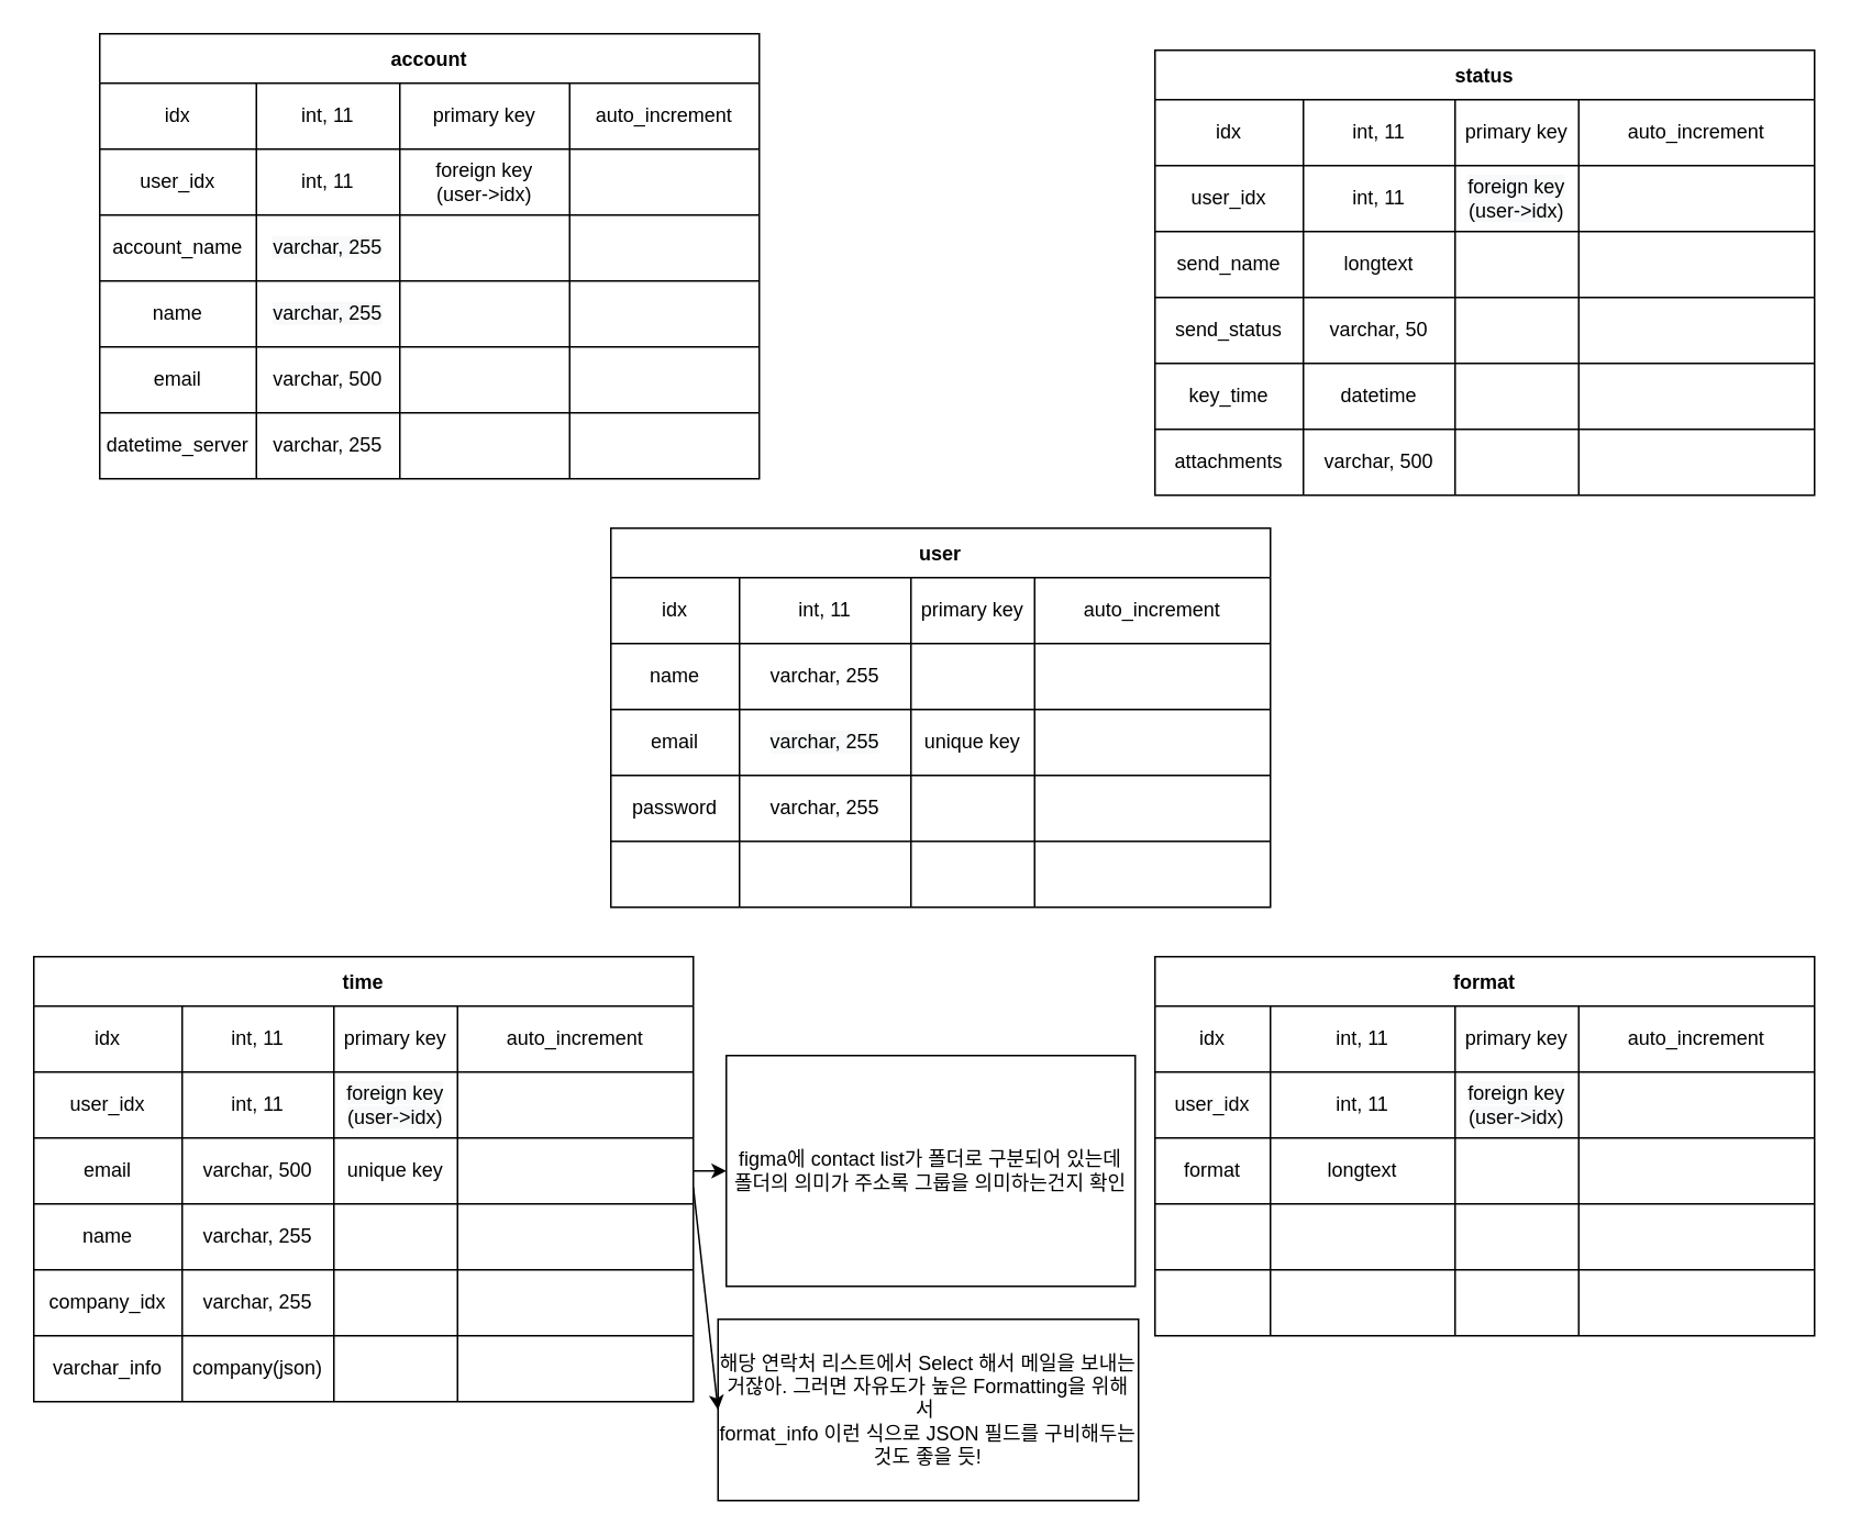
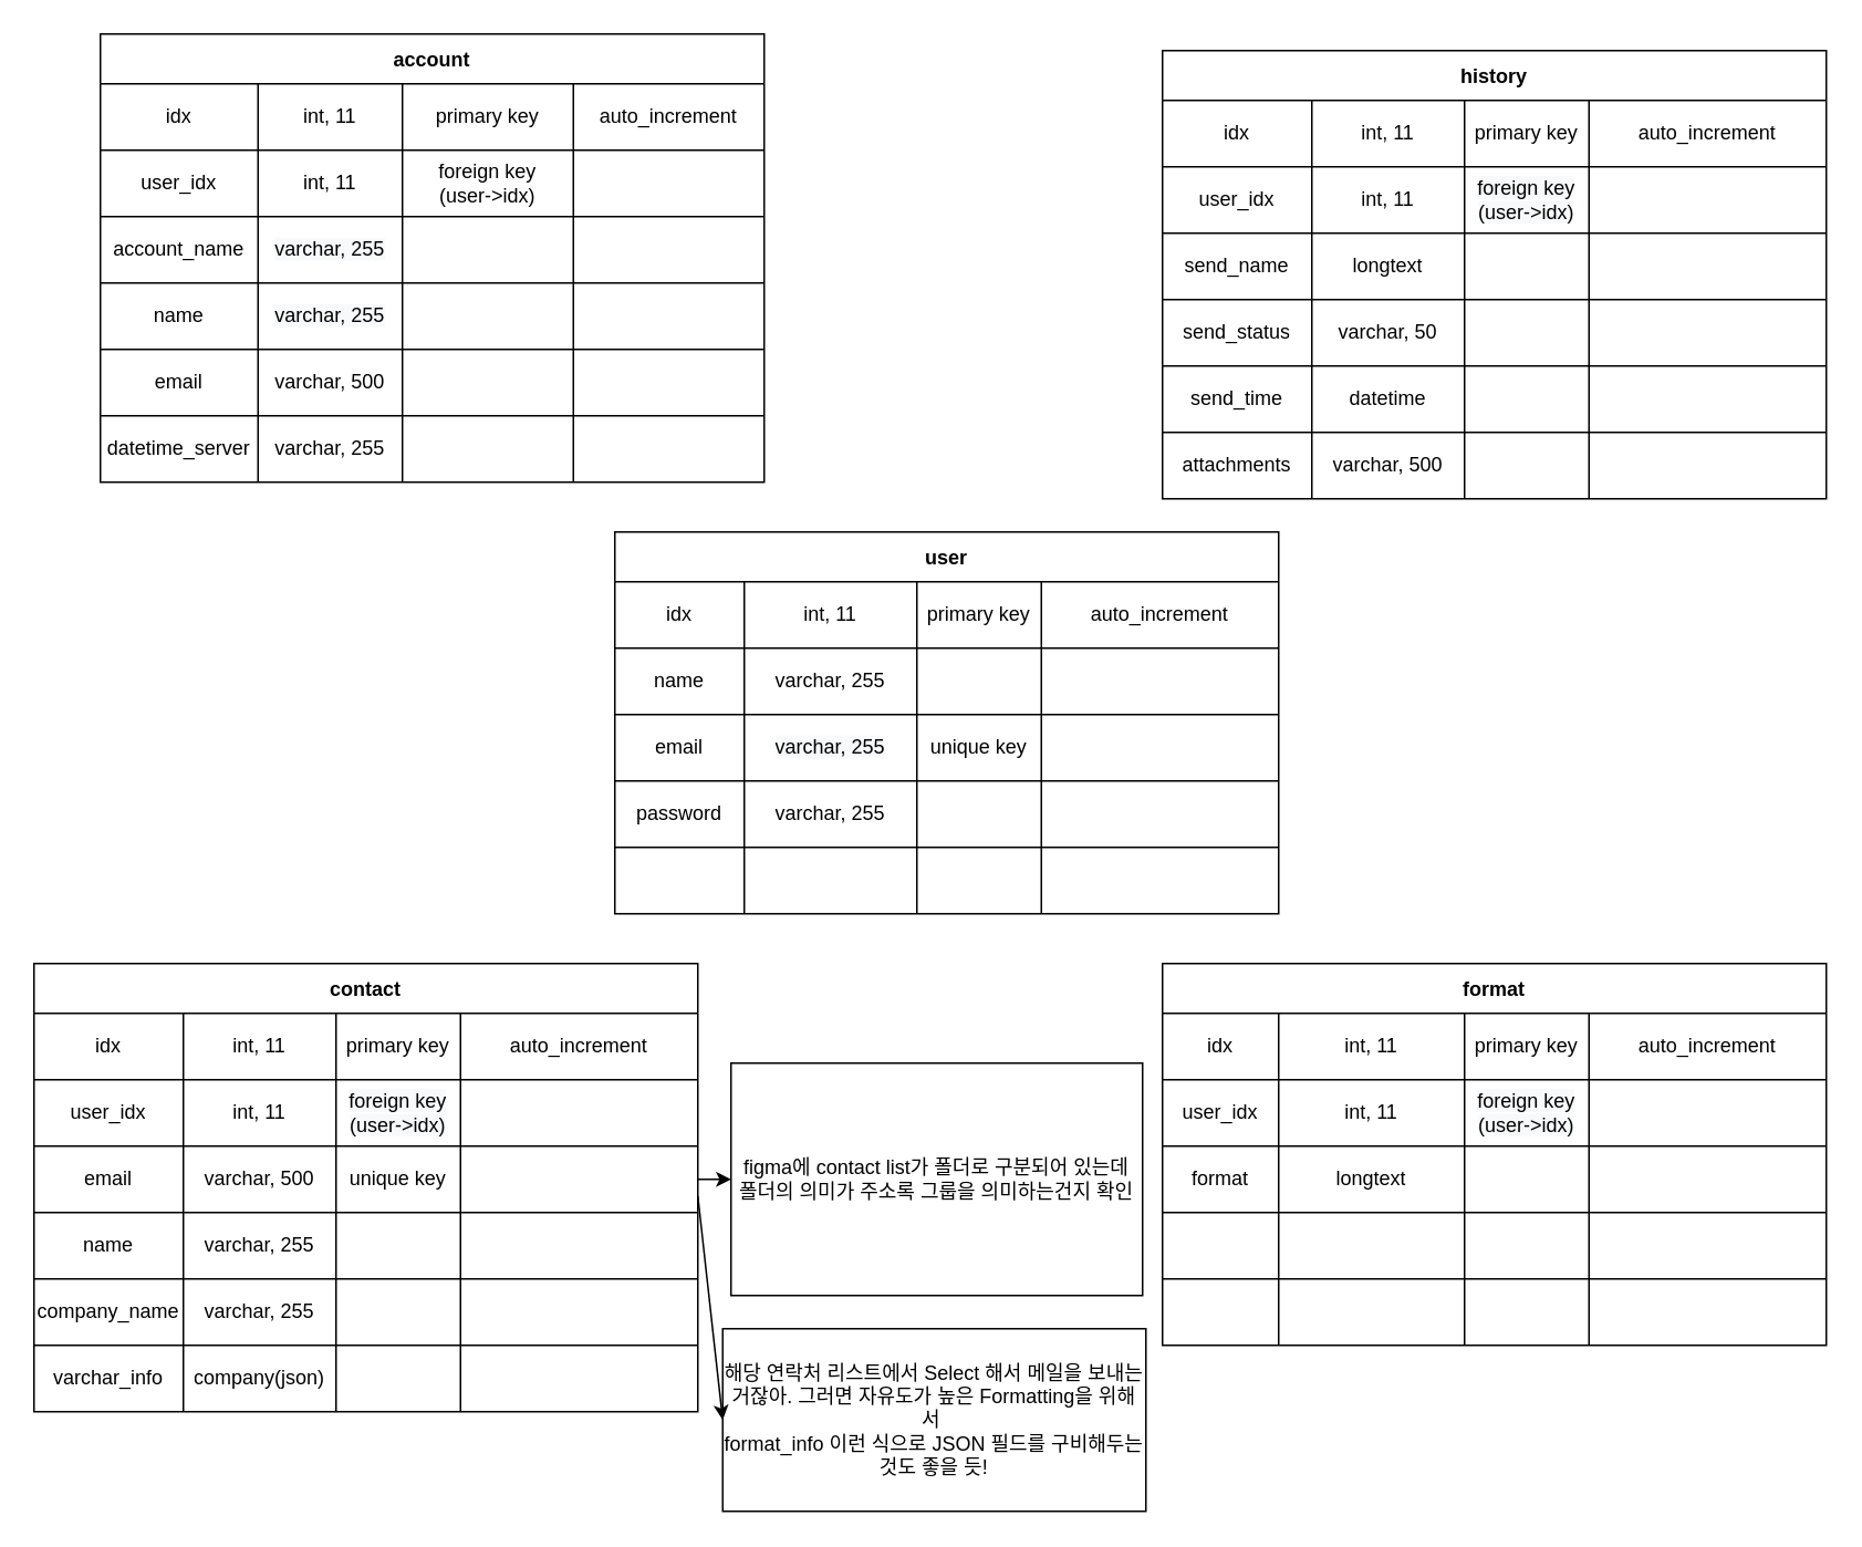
- <mxCell id="86" value="status" style="shape=table;startSize=30;container=1;collapsible=0;childLayout=tableLayout;fontStyle=1;align=center;strokeWidth=1;fixedRows=0;" parent="1" vertex="1"><mxGeometry x="700" y="30" width="400" height="270" as="geometry" /></mxCell>
+ <mxCell id="86" value="history" style="shape=table;startSize=30;container=1;collapsible=0;childLayout=tableLayout;fontStyle=1;align=center;strokeWidth=1;fixedRows=0;" parent="1" vertex="1"><mxGeometry x="700" y="30" width="400" height="270" as="geometry" /></mxCell>
- <mxCell id="108" value="key_time" style="shape=partialRectangle;html=1;whiteSpace=wrap;connectable=0;fillColor=none;top=0;left=0;bottom=0;right=0;overflow=hidden;" vertex="1" parent="107"><mxGeometry width="90" height="40" as="geometry"><mxRectangle width="90" height="40" as="alternateBounds" /></mxGeometry></mxCell>
+ <mxCell id="108" value="send_time" style="shape=partialRectangle;html=1;whiteSpace=wrap;connectable=0;fillColor=none;top=0;left=0;bottom=0;right=0;overflow=hidden;" vertex="1" parent="107"><mxGeometry width="90" height="40" as="geometry"><mxRectangle width="90" height="40" as="alternateBounds" /></mxGeometry></mxCell>
- <mxCell id="117" value="time" style="shape=table;startSize=30;container=1;collapsible=0;childLayout=tableLayout;fontStyle=1;align=center;" parent="1" vertex="1"><mxGeometry x="20" y="580" width="400" height="270" as="geometry" /></mxCell>
+ <mxCell id="117" value="contact" style="shape=table;startSize=30;container=1;collapsible=0;childLayout=tableLayout;fontStyle=1;align=center;" parent="1" vertex="1"><mxGeometry x="20" y="580" width="400" height="270" as="geometry" /></mxCell>
- <mxCell id="139" value="&lt;span style=&quot;text-align: left&quot;&gt;company_idx&lt;/span&gt;" style="shape=partialRectangle;html=1;whiteSpace=wrap;connectable=0;fillColor=none;top=0;left=0;bottom=0;right=0;overflow=hidden;" vertex="1" parent="138"><mxGeometry width="90" height="40" as="geometry"><mxRectangle width="90" height="40" as="alternateBounds" /></mxGeometry></mxCell>
+ <mxCell id="139" value="&lt;span style=&quot;text-align: left&quot;&gt;company_name&lt;/span&gt;" style="shape=partialRectangle;html=1;whiteSpace=wrap;connectable=0;fillColor=none;top=0;left=0;bottom=0;right=0;overflow=hidden;" vertex="1" parent="138"><mxGeometry width="90" height="40" as="geometry"><mxRectangle width="90" height="40" as="alternateBounds" /></mxGeometry></mxCell>
